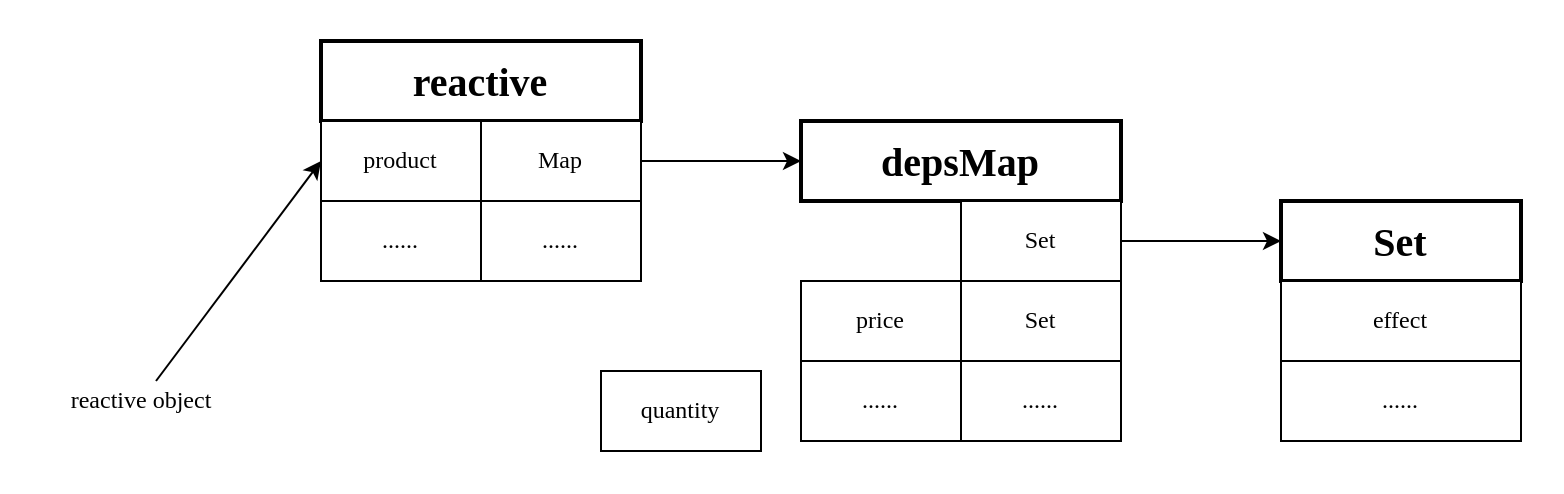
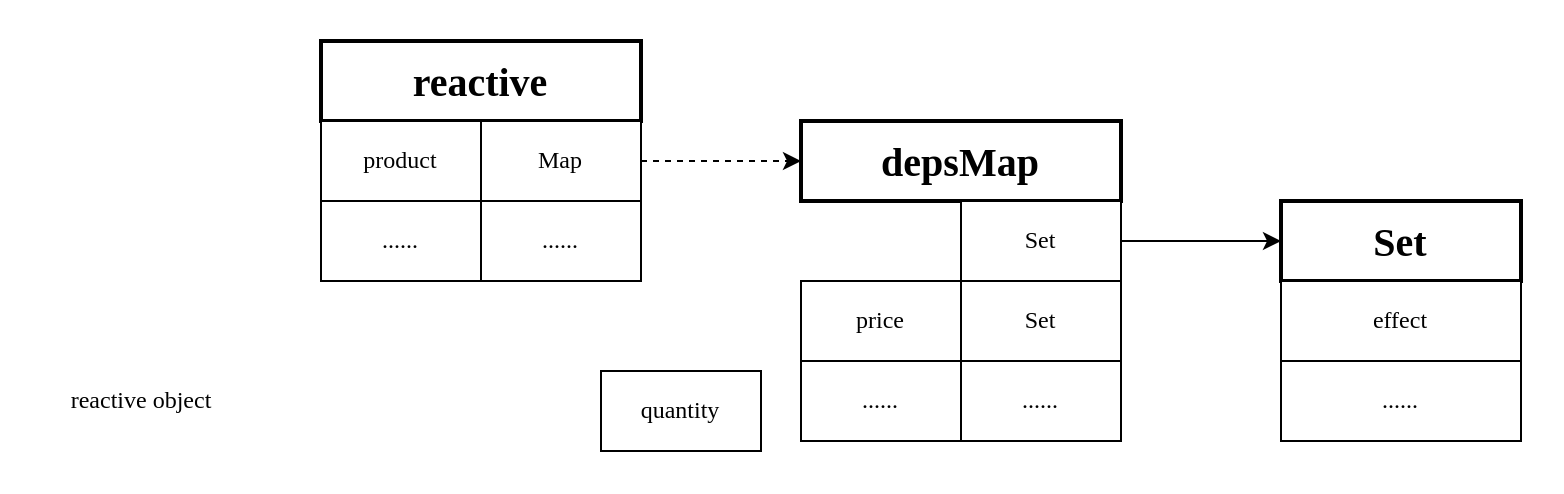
- <mxCell id="4" style="edgeStyle=none;rounded=0;orthogonalLoop=1;jettySize=auto;html=1;exitX=1;exitY=0.5;exitDx=0;exitDy=0;entryX=0;entryY=0.5;entryDx=0;entryDy=0;fontFamily=Comic Sans MS;fontSize=12;endArrow=classic;endFill=1;strokeWidth=1;" edge="1" parent="1" source="5" target="10"><mxGeometry relative="1" as="geometry" /></mxCell>
+ <mxCell id="4" style="edgeStyle=none;rounded=0;orthogonalLoop=1;jettySize=auto;html=1;exitX=1;exitY=0.5;exitDx=0;exitDy=0;entryX=0;entryY=0.5;entryDx=0;entryDy=0;fontFamily=Comic Sans MS;fontSize=12;endArrow=classic;endFill=1;strokeWidth=1;dashed=1;" edge="1" parent="1" source="5" target="10"><mxGeometry relative="1" as="geometry" /></mxCell>
- <mxCell id="8" value="" style="orthogonalLoop=1;jettySize=auto;html=1;fontFamily=Comic Sans MS;fontSize=12;entryX=0;entryY=0.5;entryDx=0;entryDy=0;strokeWidth=1;rounded=0;endArrow=classic;endFill=1;" edge="1" parent="1" source="9" target="3"><mxGeometry relative="1" as="geometry" /></mxCell>
